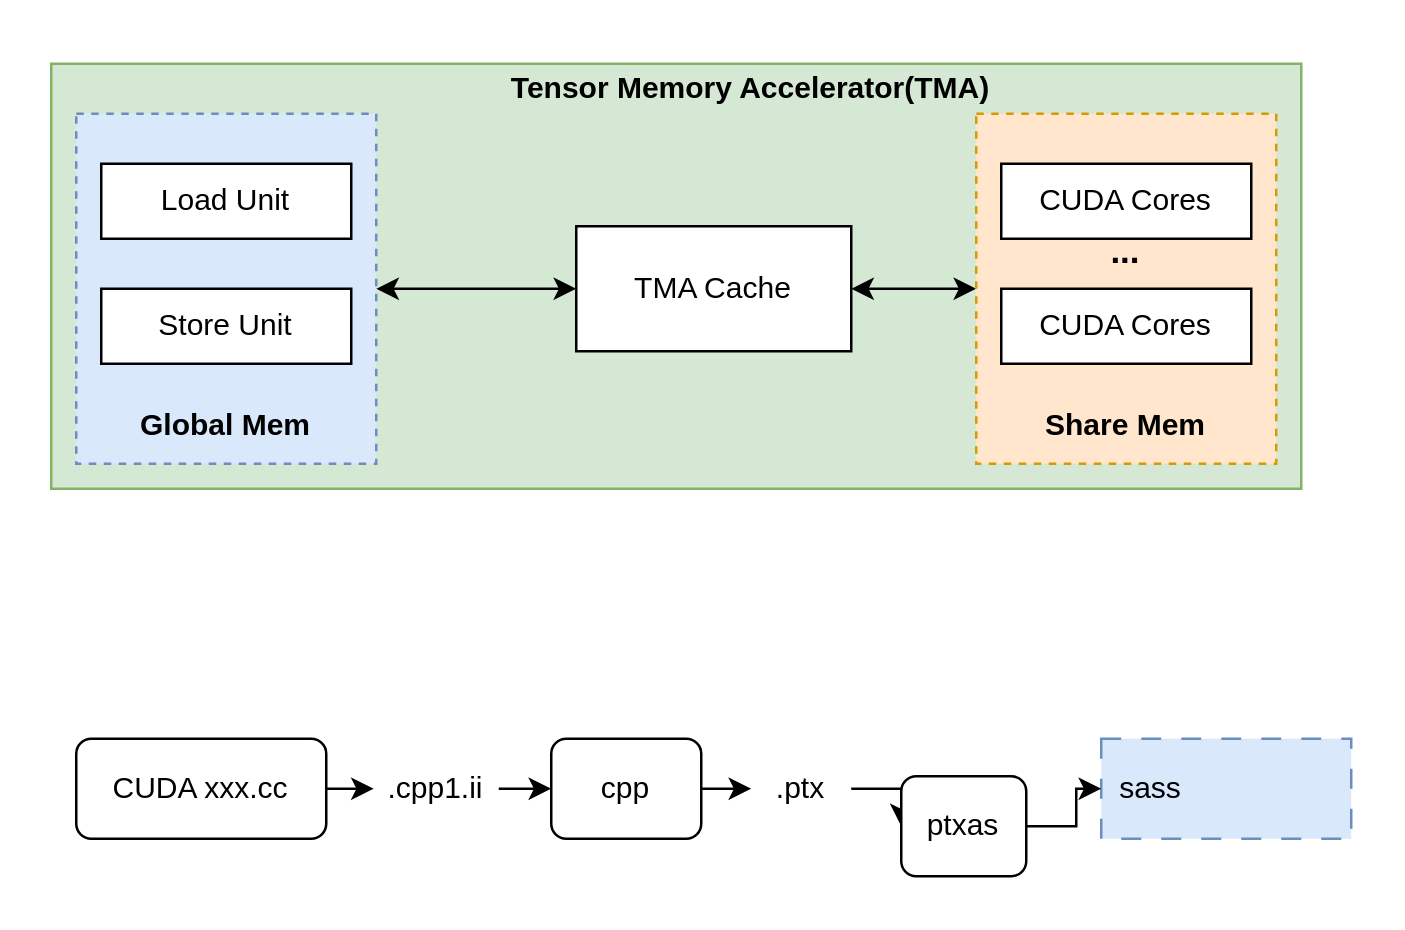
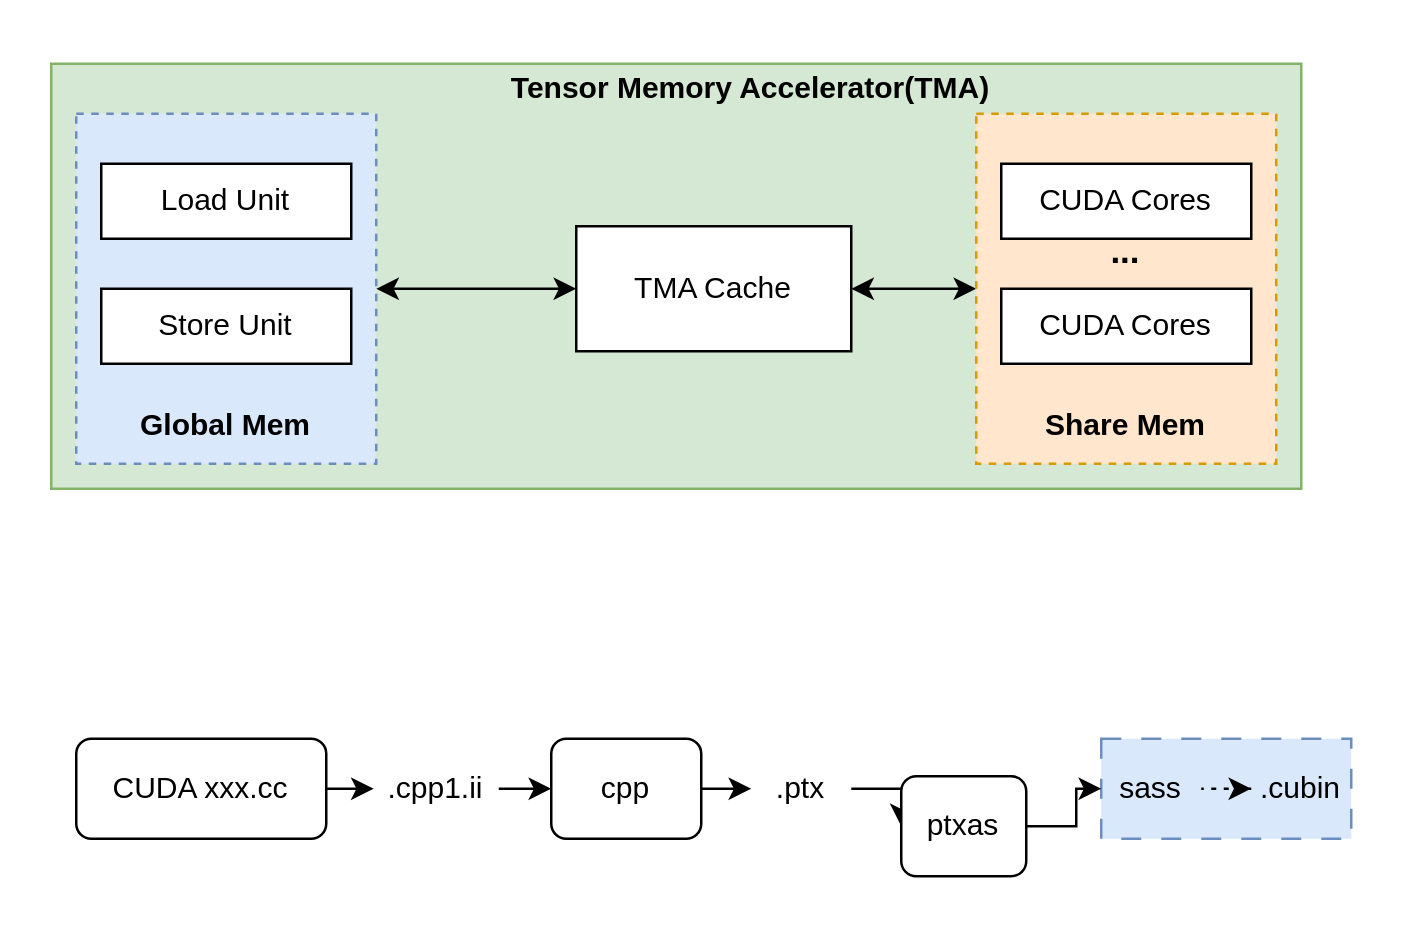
+ <mxCell id="27" value="" style="edgeStyle=orthogonalEdgeStyle;rounded=0;orthogonalLoop=1;jettySize=auto;html=1;dashed=1;dashPattern=1 4;" edge="1" parent="1" source="28" target="29"><mxGeometry relative="1" as="geometry" /></mxCell>
+ <mxCell id="29" value=".cubin" style="text;strokeColor=none;align=center;fillColor=none;html=1;verticalAlign=middle;whiteSpace=wrap;rounded=0;" vertex="1" parent="1"><mxGeometry x="500" y="295" width="40" height="40" as="geometry" /></mxCell>
